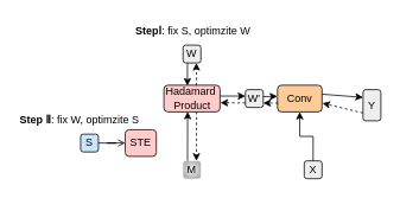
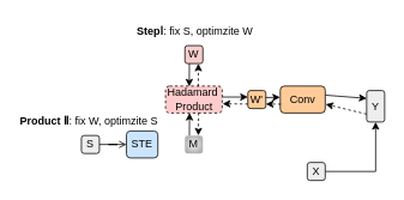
- <mxCell id="3" value="W" style="rounded=1;whiteSpace=wrap;html=1;fillColor=#eeeeee;strokeColor=#000000;" vertex="1" parent="1"><mxGeometry x="205" y="50" width="20" height="20" as="geometry" /></mxCell>
+ <mxCell id="3" value="W" style="rounded=1;whiteSpace=wrap;html=1;fillColor=#f8cecc;strokeColor=#000000;" vertex="1" parent="1"><mxGeometry x="205" y="50" width="20" height="20" as="geometry" /></mxCell>
- <mxCell id="8" value="Hadamard&amp;nbsp; Product" style="rounded=1;whiteSpace=wrap;html=1;fillColor=#ffcccc;strokeColor=#000000;" vertex="1" parent="1"><mxGeometry x="183.5" y="95" width="63" height="30" as="geometry" /></mxCell>
+ <mxCell id="8" value="Hadamard&amp;nbsp; Product" style="rounded=1;whiteSpace=wrap;html=1;fillColor=#ffcccc;strokeColor=#000000;dashed=1;" vertex="1" parent="1"><mxGeometry x="183.5" y="95" width="63" height="30" as="geometry" /></mxCell>
- <mxCell id="5" value="W'" style="rounded=1;whiteSpace=wrap;html=1;fillColor=#eeeeee;strokeColor=#000000;" vertex="1" parent="1"><mxGeometry x="275" y="100" width="20" height="20" as="geometry" /></mxCell>
+ <mxCell id="5" value="W'" style="rounded=1;whiteSpace=wrap;html=1;fillColor=#ffcc99;strokeColor=#000000;" vertex="1" parent="1"><mxGeometry x="275" y="100" width="20" height="20" as="geometry" /></mxCell>
- <mxCell id="24" value="&lt;b&gt;Step Ⅱ&lt;/b&gt;: fix W, optimzite S" style="text;whiteSpace=wrap;html=1;" vertex="1" parent="1"><mxGeometry x="20" y="120" width="160" height="40" as="geometry" /></mxCell>
+ <mxCell id="24" value="&lt;b&gt;Product Ⅱ&lt;/b&gt;: fix W, optimzite S" style="text;whiteSpace=wrap;html=1;" vertex="1" parent="1"><mxGeometry x="20" y="120" width="160" height="40" as="geometry" /></mxCell>
- <mxCell id="9" style="edgeStyle=orthogonalEdgeStyle;rounded=0;orthogonalLoop=1;jettySize=auto;html=1;" edge="1" parent="1" source="10" target="2"><mxGeometry relative="1" as="geometry" /></mxCell>
+ <mxCell id="9" style="edgeStyle=orthogonalEdgeStyle;rounded=0;orthogonalLoop=1;jettySize=auto;html=1;" edge="1" parent="1" source="10" target="6"><mxGeometry relative="1" as="geometry" /></mxCell>
- <mxCell id="13" value="S" style="rounded=1;whiteSpace=wrap;html=1;fillColor=#cce5ff;strokeColor=#000000;" vertex="1" parent="1"><mxGeometry x="90" y="150" width="20" height="20" as="geometry" /></mxCell>
+ <mxCell id="13" value="S" style="rounded=1;whiteSpace=wrap;html=1;fillColor=#eeeeee;strokeColor=#000000;" vertex="1" parent="1"><mxGeometry x="90" y="150" width="20" height="20" as="geometry" /></mxCell>
- <mxCell id="11" value="STE" style="rounded=1;whiteSpace=wrap;html=1;fillColor=#ffcccc;strokeColor=#000000;" vertex="1" parent="1"><mxGeometry x="140" y="145" width="35" height="30" as="geometry" /></mxCell>
+ <mxCell id="11" value="STE" style="rounded=1;whiteSpace=wrap;html=1;fillColor=#cce5ff;strokeColor=#000000;" vertex="1" parent="1"><mxGeometry x="140" y="145" width="35" height="30" as="geometry" /></mxCell>
- <mxCell id="4" value="M" style="rounded=1;whiteSpace=wrap;html=1;fillColor=#f5f5f5;gradientColor=#b3b3b3;strokeColor=none;gradientDirection=radial;" vertex="1" parent="1"><mxGeometry x="205" y="180" width="20" height="20" as="geometry" /></mxCell>
+ <mxCell id="4" value="M" style="rounded=1;whiteSpace=wrap;html=1;fillColor=#f5f5f5;gradientColor=#b3b3b3;strokeColor=none;gradientDirection=radial;" vertex="1" parent="1"><mxGeometry x="205" y="150" width="20" height="20" as="geometry" /></mxCell>
